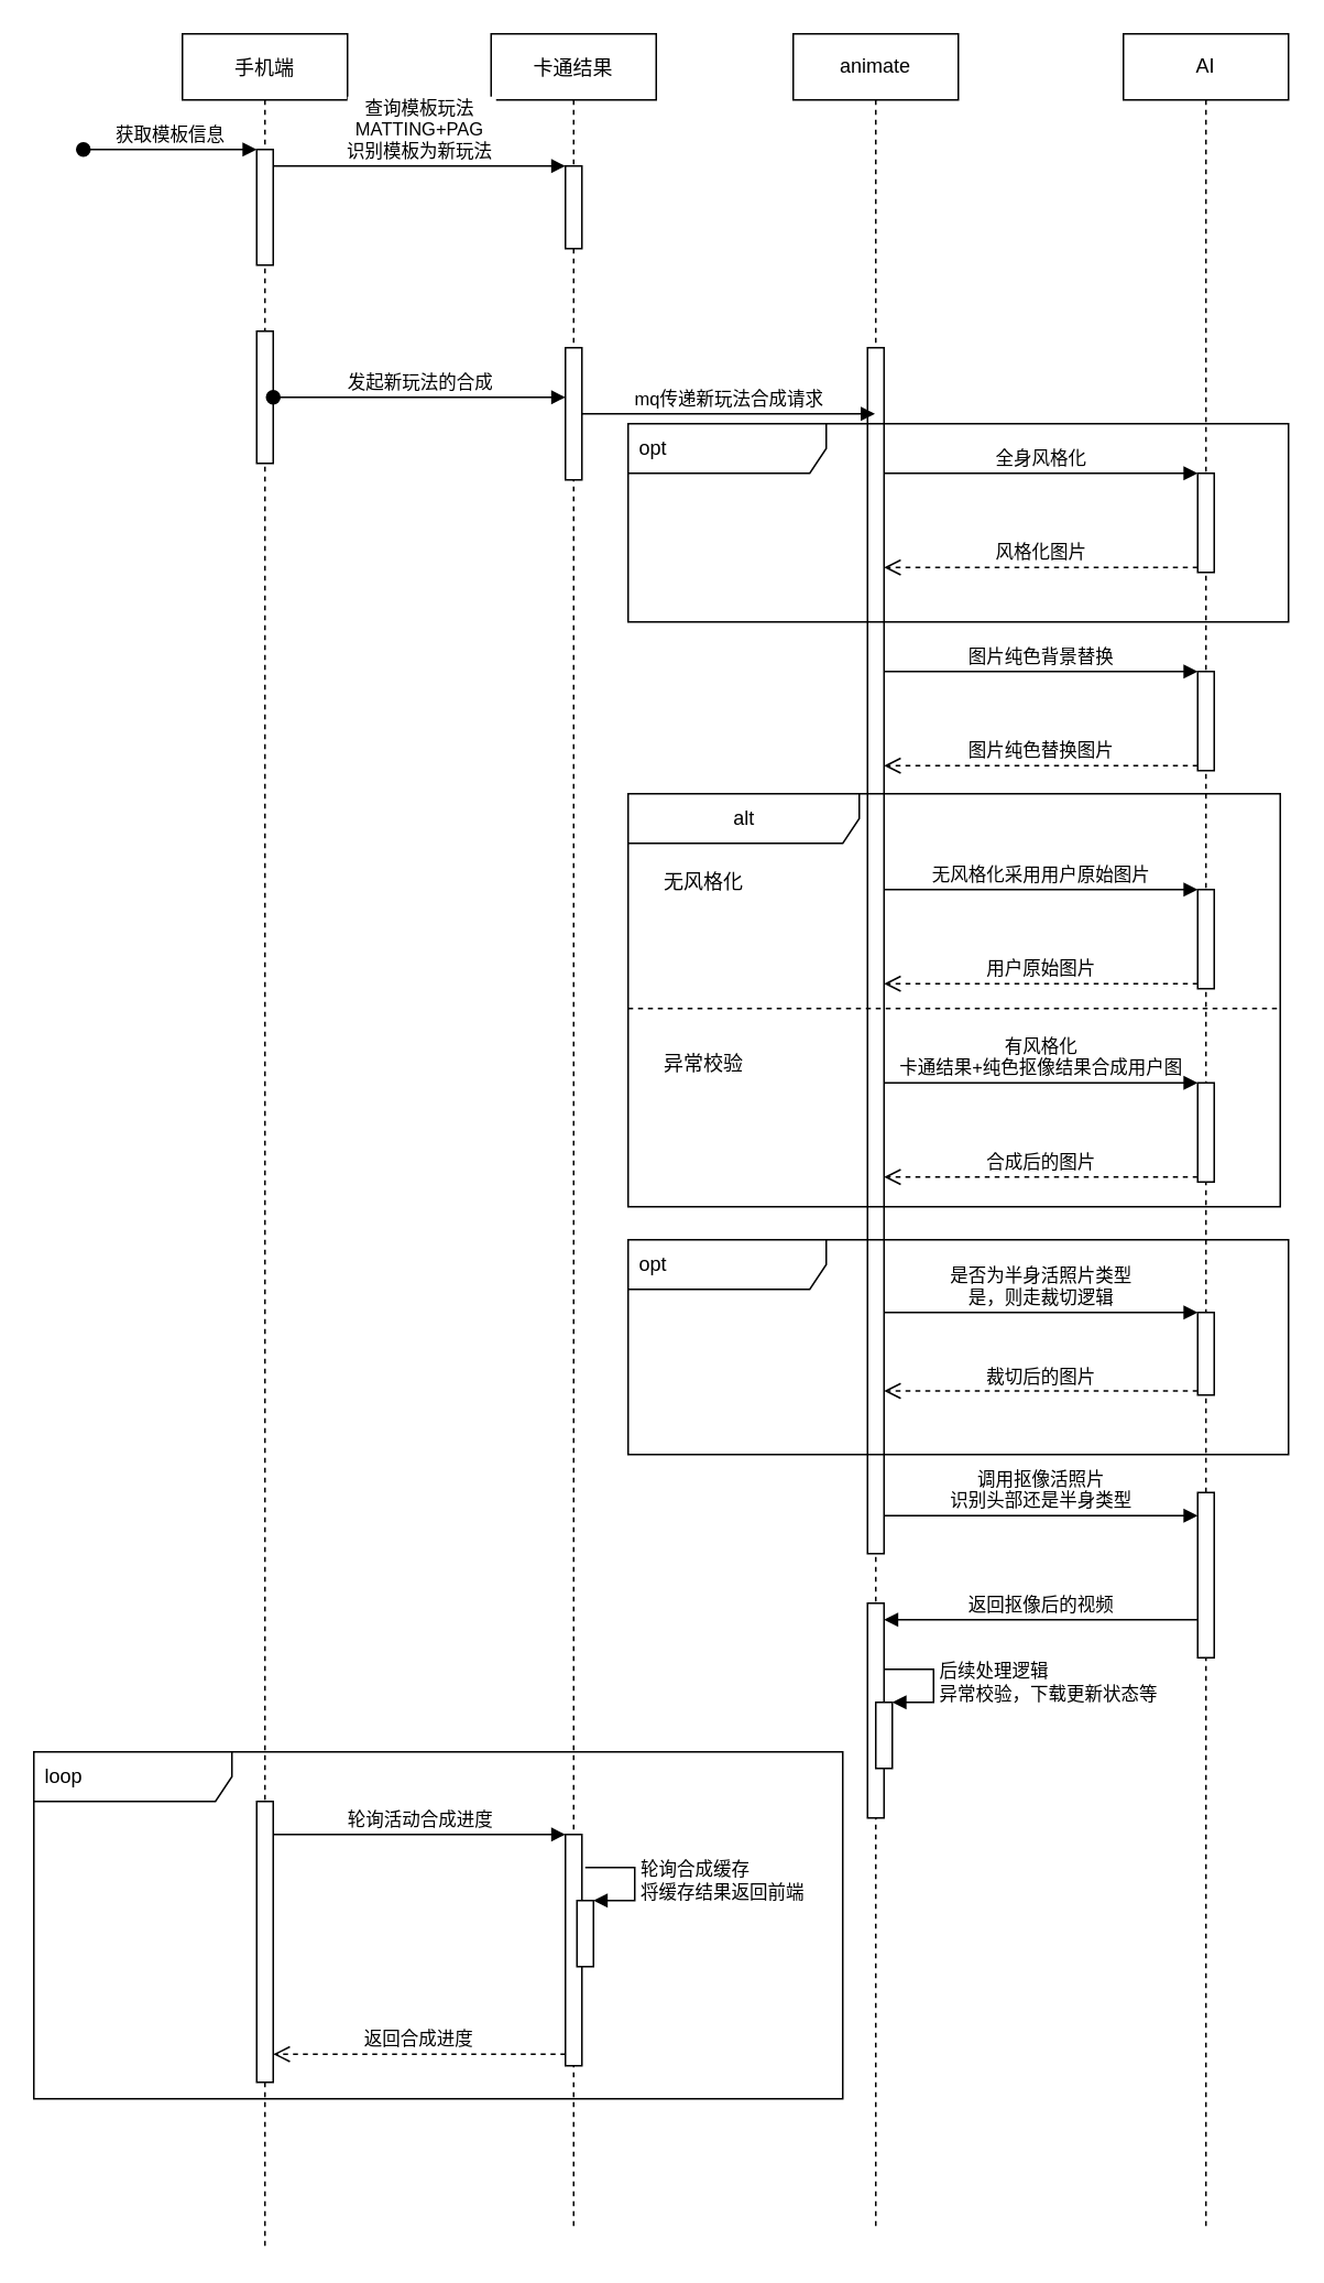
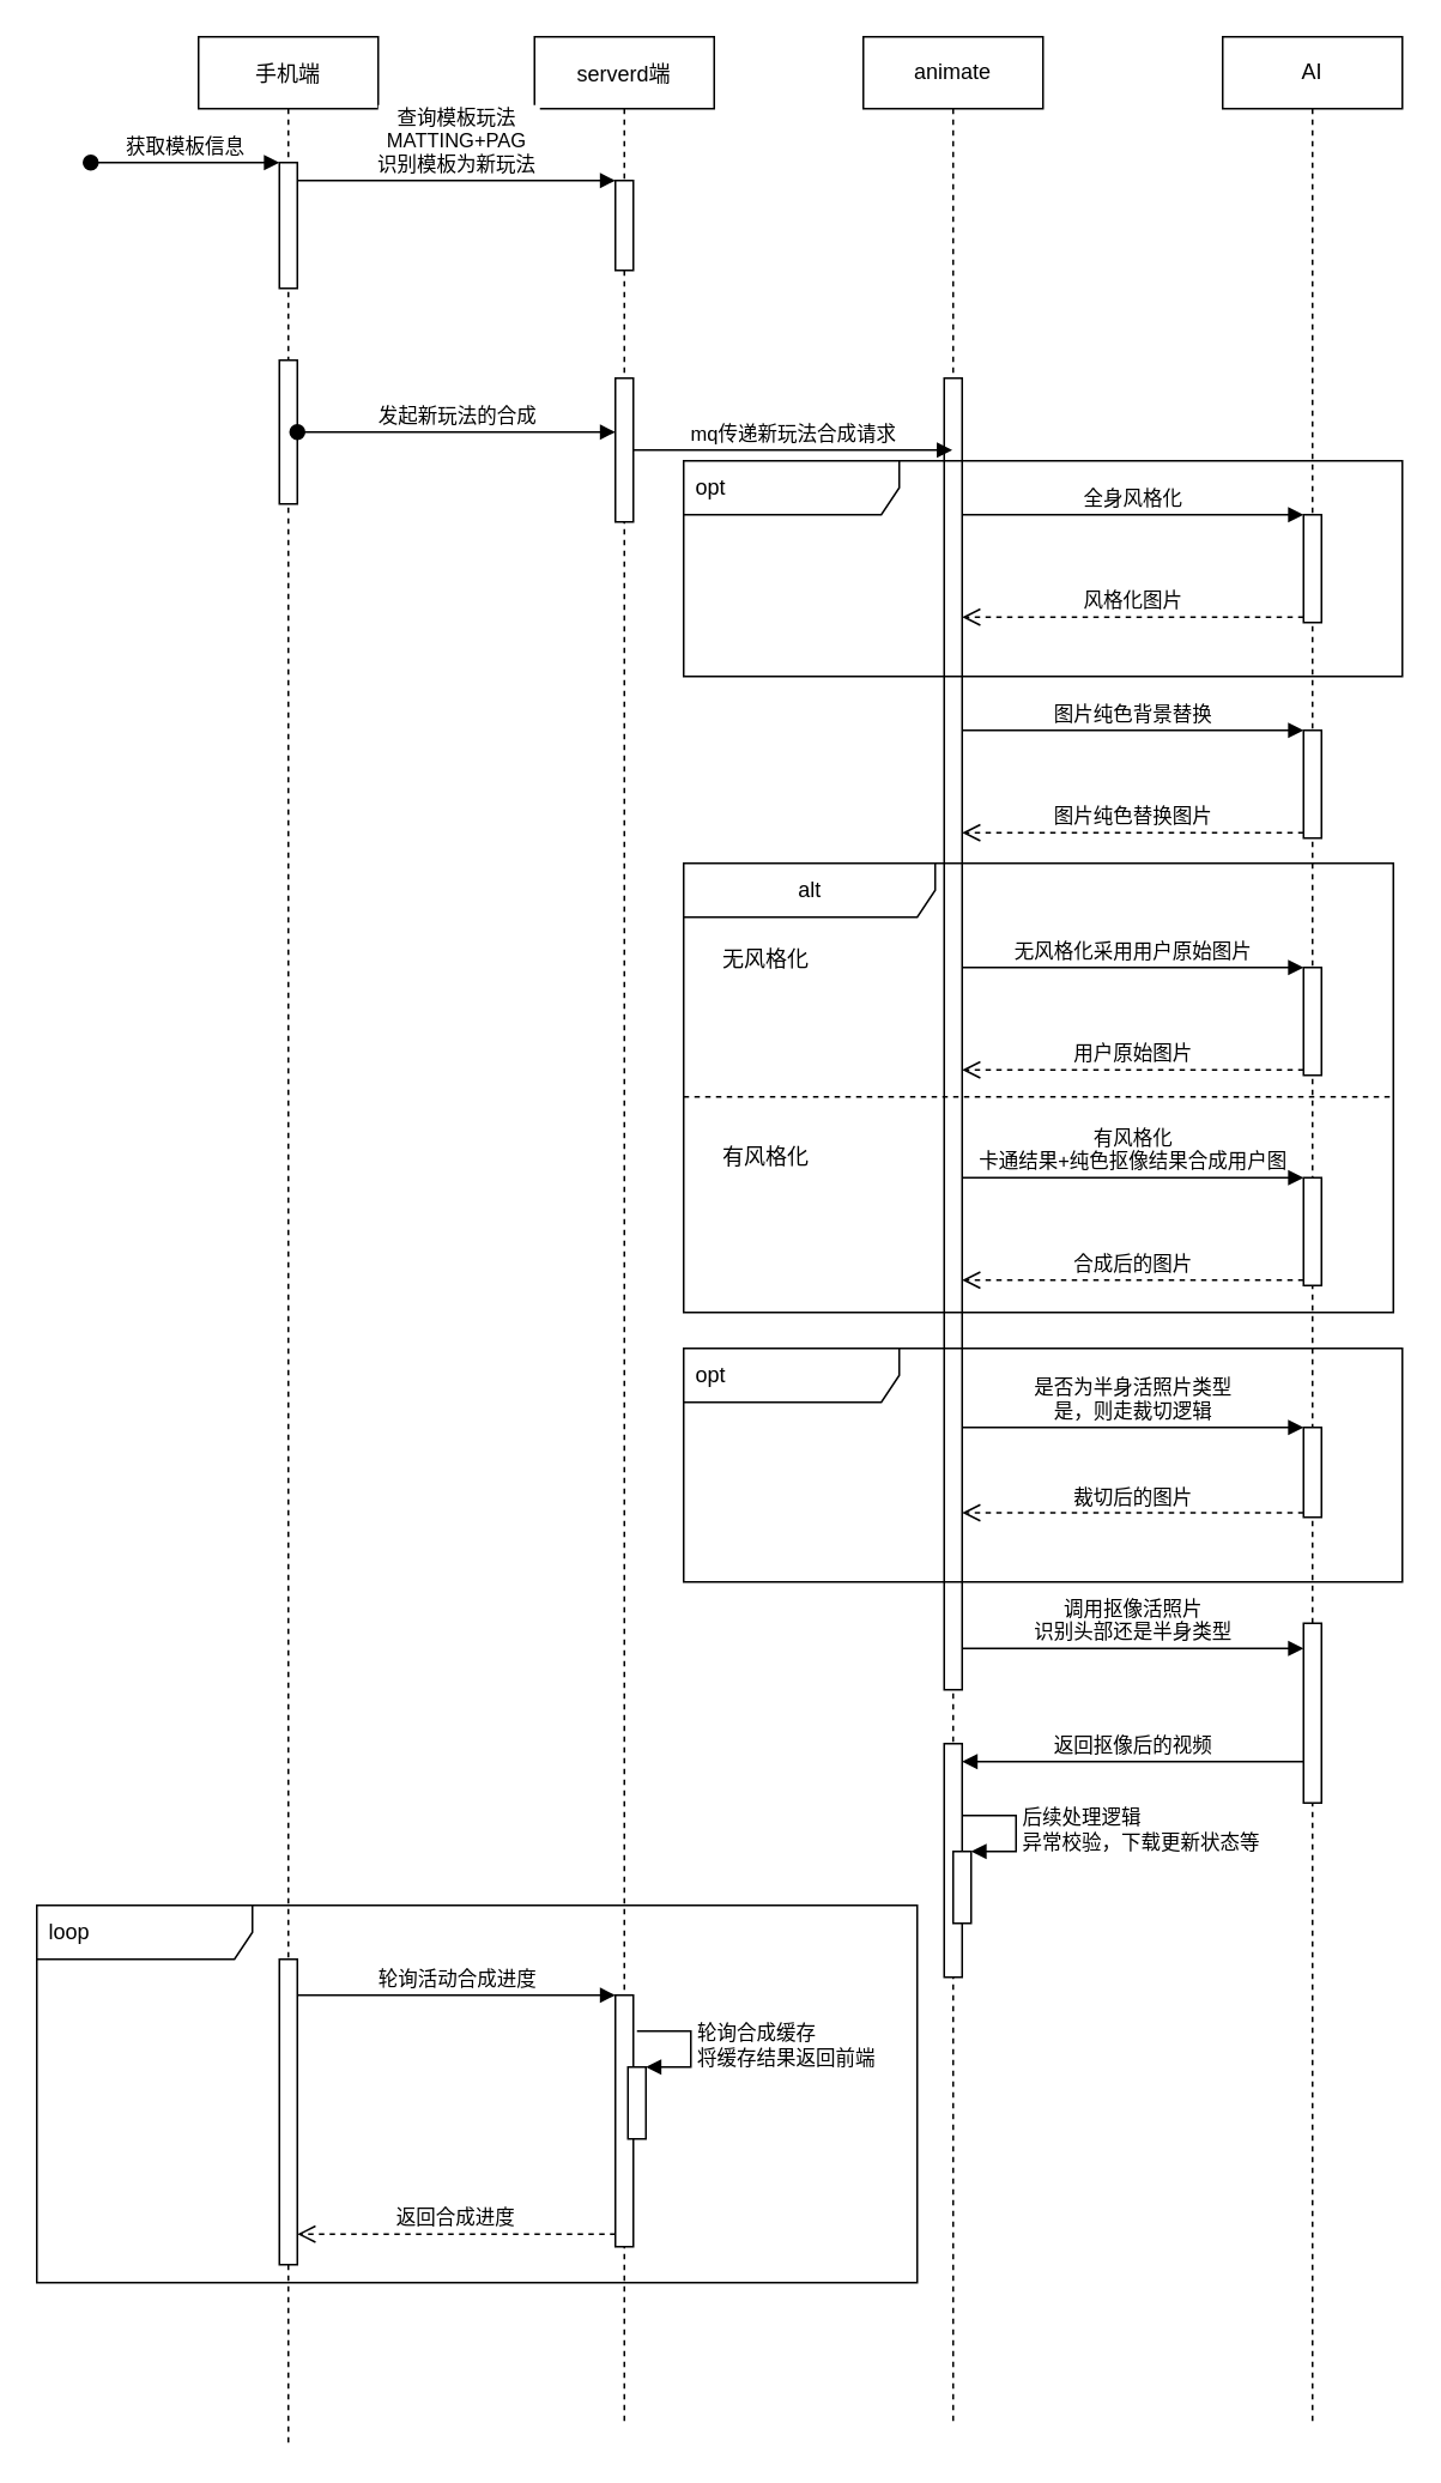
- <mxCell id="7" value="卡通结果" style="shape=umlLifeline;perimeter=lifelinePerimeter;container=1;collapsible=0;recursiveResize=0;rounded=0;shadow=0;strokeWidth=1;" parent="1" vertex="1"><mxGeometry x="297" y="20" width="100" height="1330" as="geometry" /></mxCell>
+ <mxCell id="7" value="serverd端" style="shape=umlLifeline;perimeter=lifelinePerimeter;container=1;collapsible=0;recursiveResize=0;rounded=0;shadow=0;strokeWidth=1;" parent="1" vertex="1"><mxGeometry x="297" y="20" width="100" height="1330" as="geometry" /></mxCell>
- <mxCell id="30" value="异常校验" style="line;strokeWidth=1;dashed=1;labelPosition=center;verticalLabelPosition=bottom;align=left;verticalAlign=top;spacingLeft=20;spacingTop=15;" vertex="1" parent="28"><mxGeometry y="125" width="395" height="10" as="geometry" /></mxCell>
+ <mxCell id="30" value="有风格化" style="line;strokeWidth=1;dashed=1;labelPosition=center;verticalLabelPosition=bottom;align=left;verticalAlign=top;spacingLeft=20;spacingTop=15;" vertex="1" parent="28"><mxGeometry y="125" width="395" height="10" as="geometry" /></mxCell>
